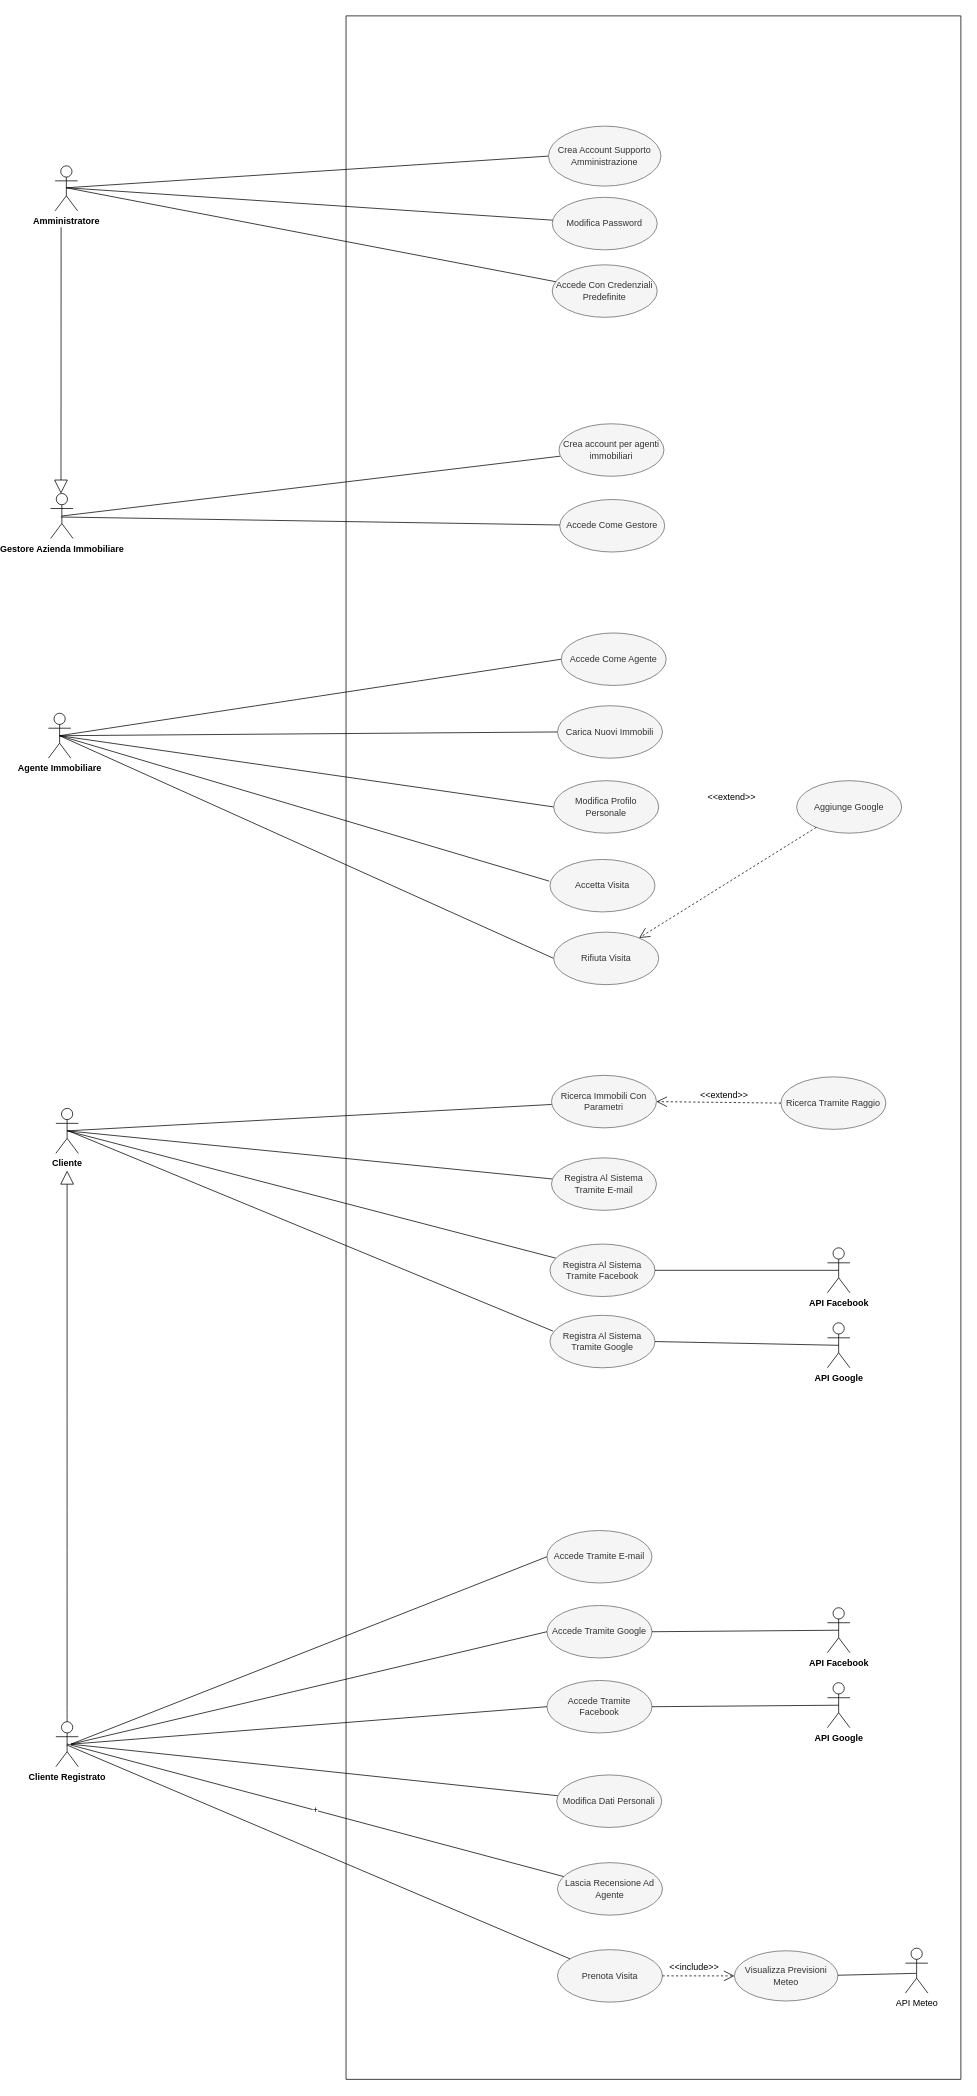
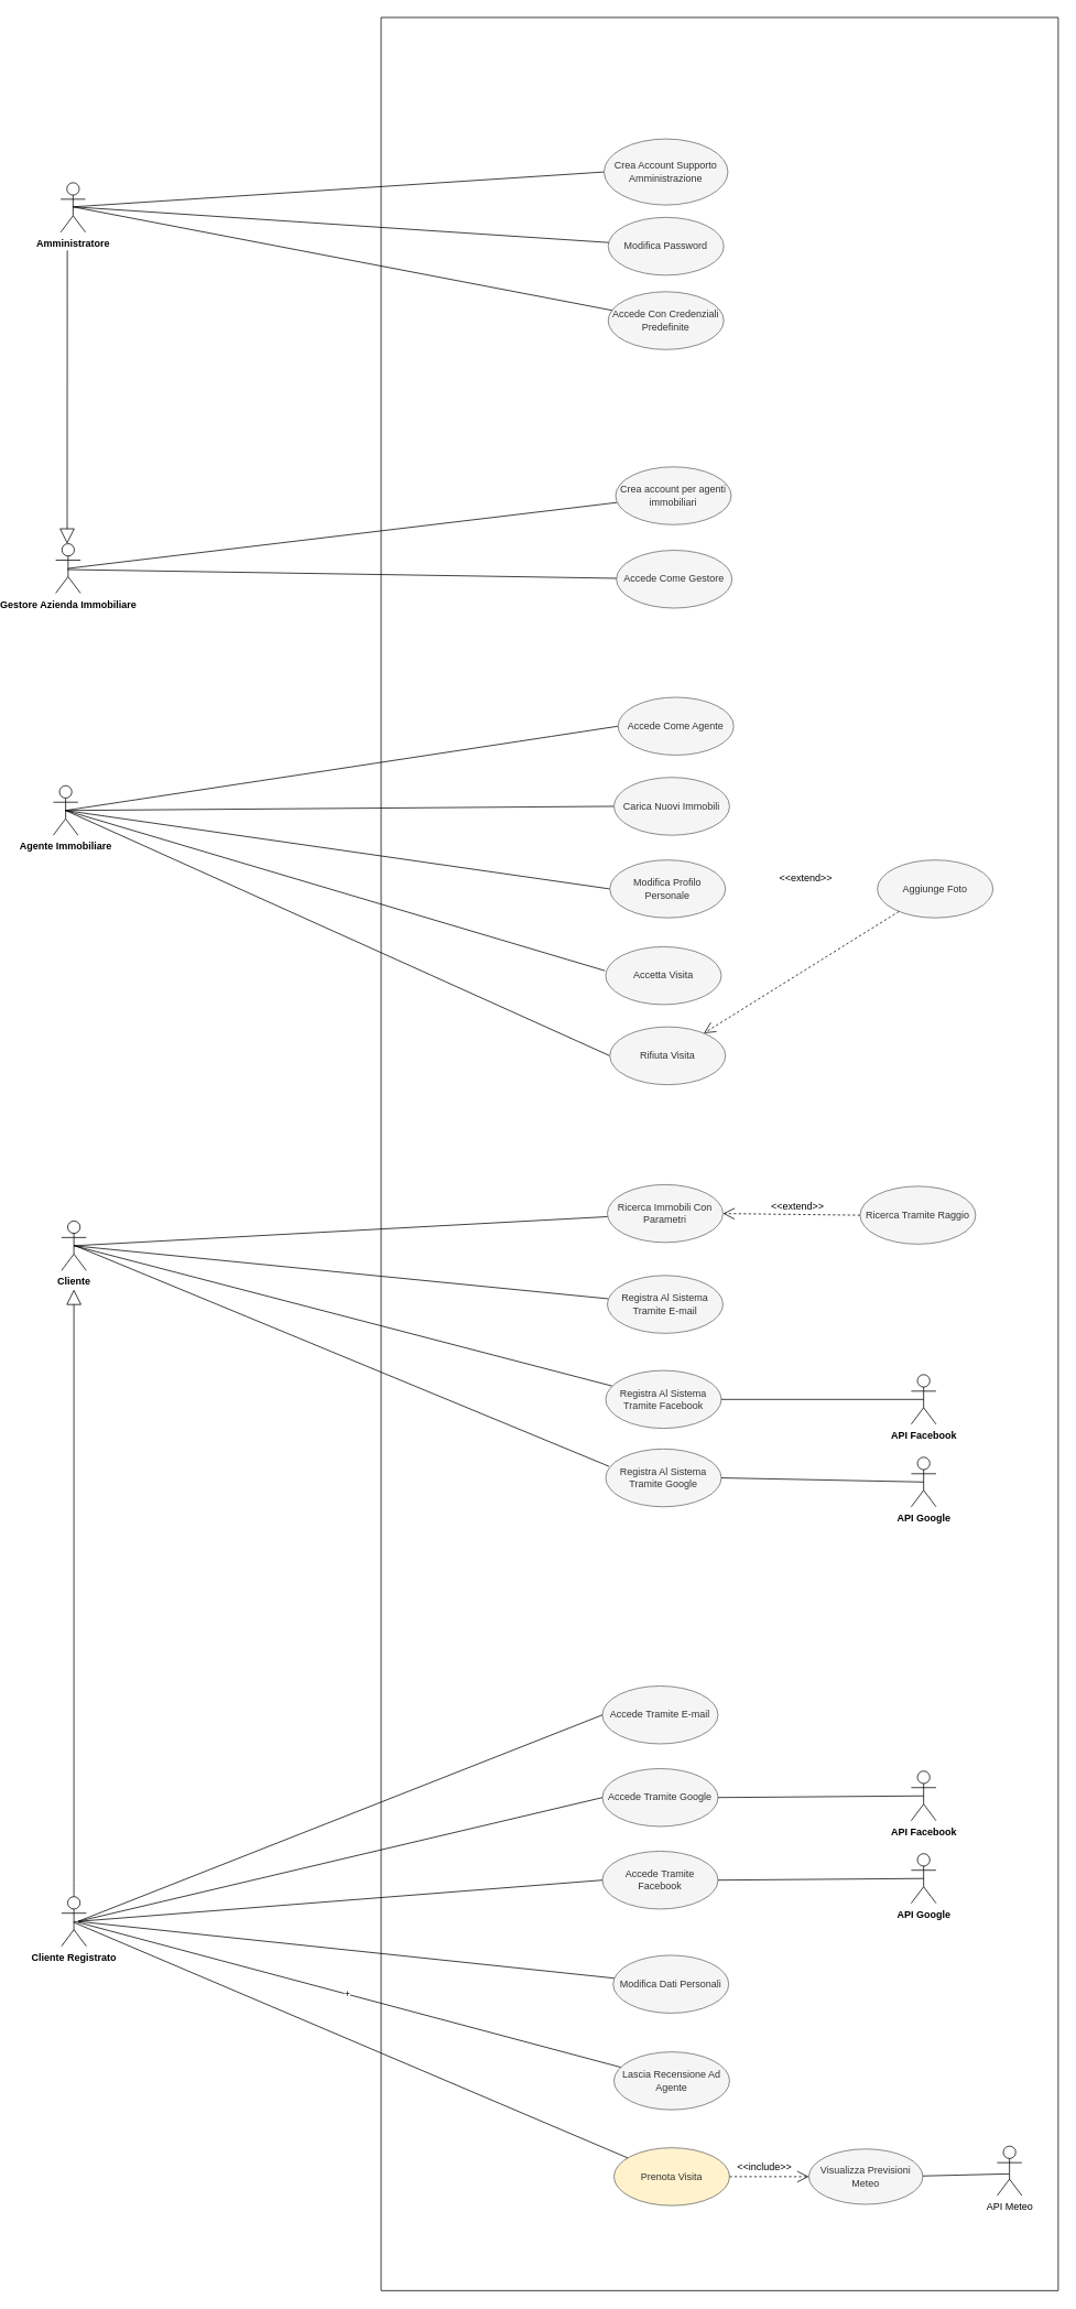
- <mxCell id="26" value="Aggiunge Google" style="ellipse;whiteSpace=wrap;html=1;labelBackgroundColor=none;fillColor=#f5f5f5;fontColor=#333333;strokeColor=#666666;" parent="25" vertex="1"><mxGeometry x="601" y="1020" width="140" height="70" as="geometry" /></mxCell>
+ <mxCell id="26" value="Aggiunge Foto" style="ellipse;whiteSpace=wrap;html=1;labelBackgroundColor=none;fillColor=#f5f5f5;fontColor=#333333;strokeColor=#666666;" parent="25" vertex="1"><mxGeometry x="601" y="1020" width="140" height="70" as="geometry" /></mxCell>
- <mxCell id="40" value="Prenota Visita" style="ellipse;whiteSpace=wrap;html=1;fillColor=#f5f5f5;fontColor=#333333;strokeColor=#666666;" vertex="1" parent="25"><mxGeometry x="282" y="2579" width="140" height="70" as="geometry" /></mxCell>
+ <mxCell id="40" value="Prenota Visita" style="ellipse;whiteSpace=wrap;html=1;fillColor=#fff2cc;fontColor=#333333;strokeColor=#666666;" vertex="1" parent="25"><mxGeometry x="282" y="2579" width="140" height="70" as="geometry" /></mxCell>
